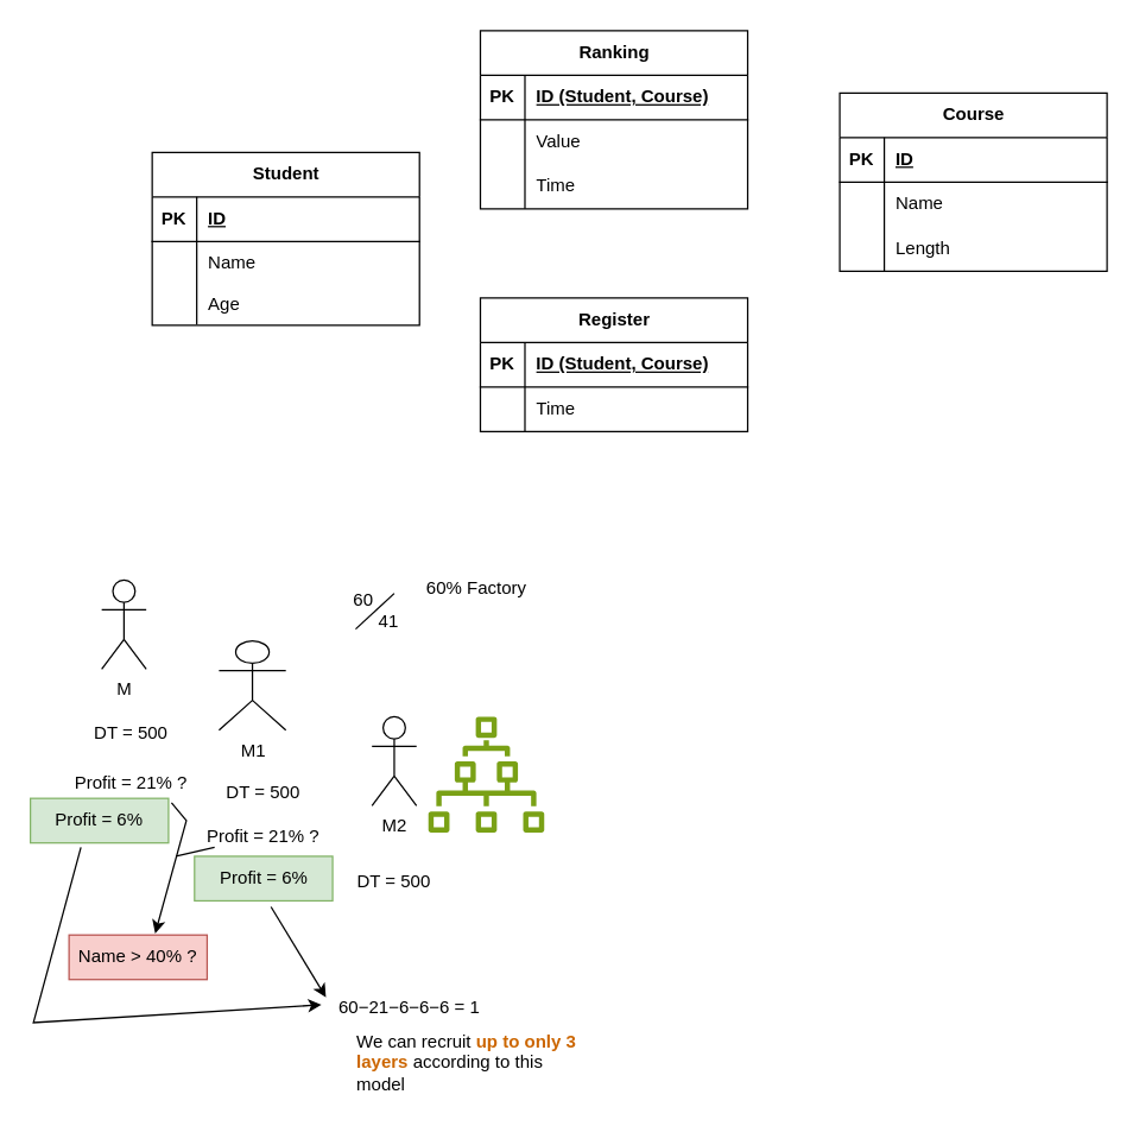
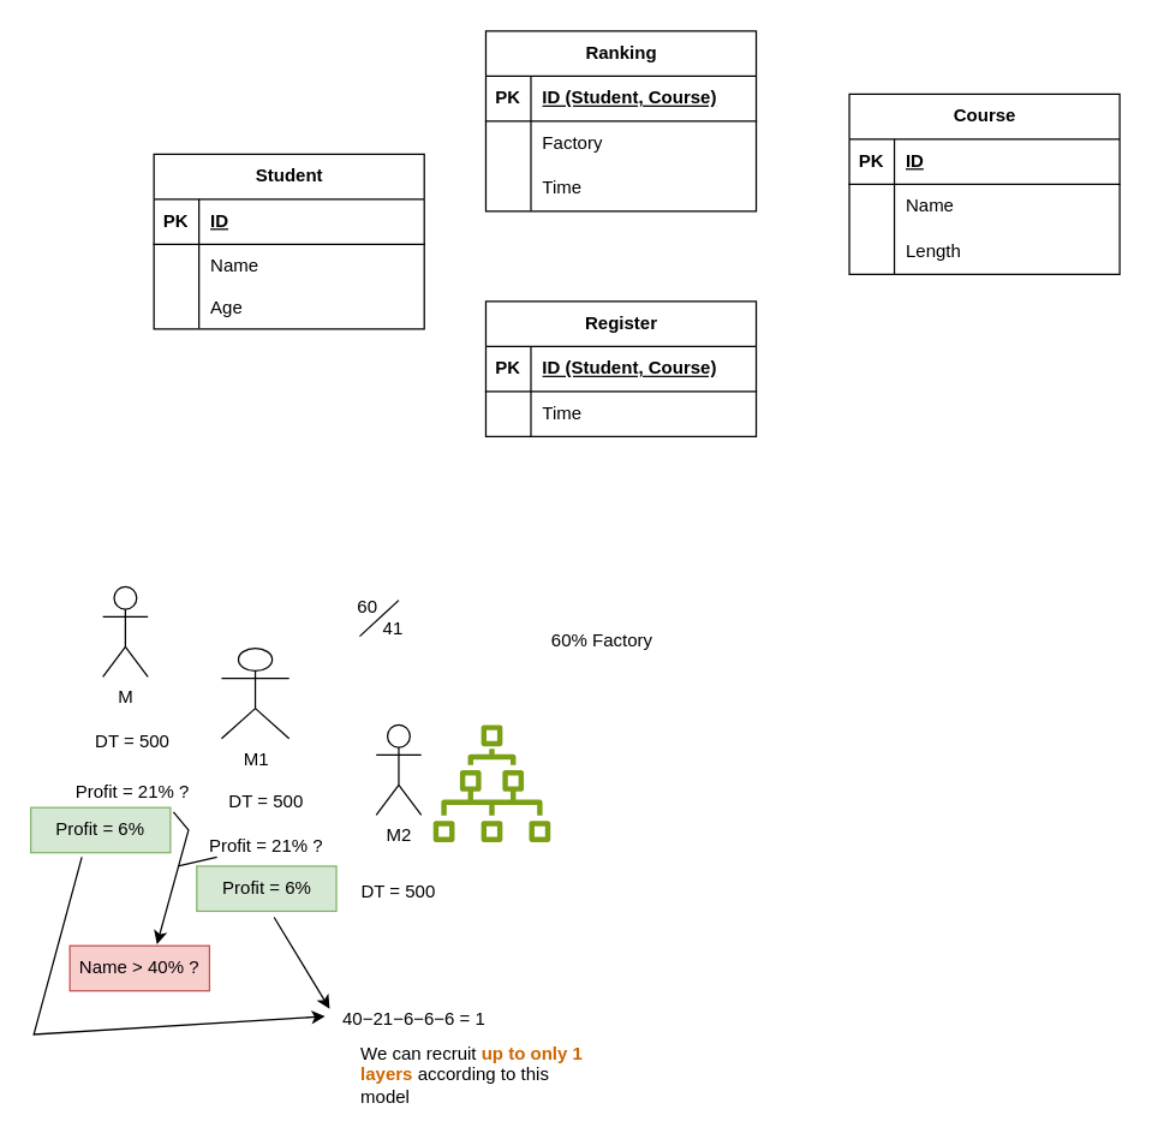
- <mxCell id="28" value="Value" style="shape=partialRectangle;connectable=0;fillColor=none;top=0;left=0;bottom=0;right=0;align=left;spacingLeft=6;overflow=hidden;whiteSpace=wrap;html=1;" parent="26" vertex="1"><mxGeometry x="30" width="150" height="30" as="geometry"><mxRectangle width="150" height="30" as="alternateBounds" /></mxGeometry></mxCell>
+ <mxCell id="28" value="Factory" style="shape=partialRectangle;connectable=0;fillColor=none;top=0;left=0;bottom=0;right=0;align=left;spacingLeft=6;overflow=hidden;whiteSpace=wrap;html=1;" parent="26" vertex="1"><mxGeometry x="30" width="150" height="30" as="geometry"><mxRectangle width="150" height="30" as="alternateBounds" /></mxGeometry></mxCell>
- <mxCell id="49" value="60% Factory" style="text;strokeColor=none;align=left;fillColor=none;html=1;verticalAlign=middle;whiteSpace=wrap;rounded=0;" vertex="1" parent="1"><mxGeometry x="285" y="381" width="87" height="30" as="geometry" /></mxCell>
+ <mxCell id="49" value="60% Factory" style="text;strokeColor=none;align=left;fillColor=none;html=1;verticalAlign=middle;whiteSpace=wrap;rounded=0;" vertex="1" parent="1"><mxGeometry x="365" y="411" width="87" height="30" as="geometry" /></mxCell>
- <mxCell id="59" value="60−21−6−6−6 = 1" style="text;strokeColor=none;align=center;fillColor=none;html=1;verticalAlign=middle;whiteSpace=wrap;rounded=0;" vertex="1" parent="1"><mxGeometry x="222" y="663" width="107" height="30" as="geometry" /></mxCell>
+ <mxCell id="59" value="40−21−6−6−6 = 1" style="text;strokeColor=none;align=center;fillColor=none;html=1;verticalAlign=middle;whiteSpace=wrap;rounded=0;" vertex="1" parent="1"><mxGeometry x="222" y="663" width="107" height="30" as="geometry" /></mxCell>
- <mxCell id="60" value="We can recruit &lt;b style=&quot;&quot;&gt;&lt;font color=&quot;#cc6600&quot;&gt;up to only 3 layers&lt;/font&gt;&lt;/b&gt; according to this model" style="text;html=1;align=left;verticalAlign=middle;whiteSpace=wrap;rounded=0;" vertex="1" parent="1"><mxGeometry x="238" y="693" width="151" height="43" as="geometry" /></mxCell>
+ <mxCell id="60" value="We can recruit &lt;b style=&quot;&quot;&gt;&lt;font color=&quot;#cc6600&quot;&gt;up to only 1 layers&lt;/font&gt;&lt;/b&gt; according to this model" style="text;html=1;align=left;verticalAlign=middle;whiteSpace=wrap;rounded=0;" vertex="1" parent="1"><mxGeometry x="238" y="693" width="151" height="43" as="geometry" /></mxCell>
